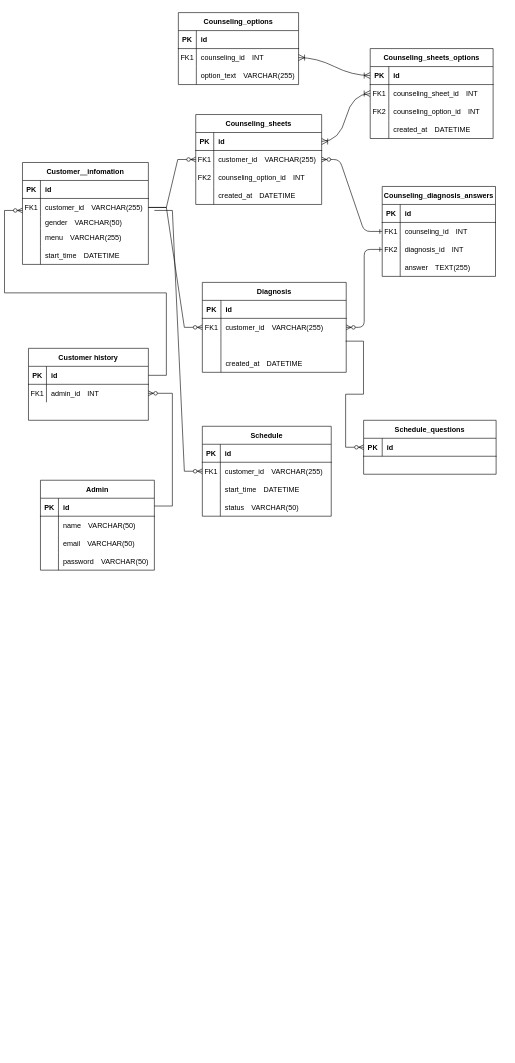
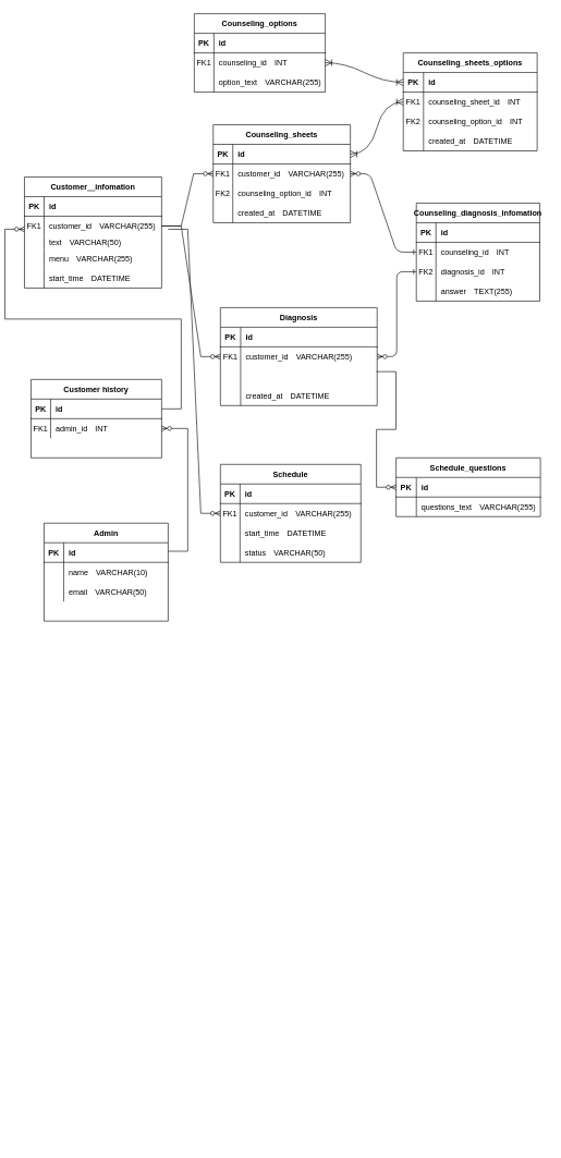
- <mxCell id="49" value="Counseling_diagnosis_answers" style="shape=table;startSize=30;container=1;collapsible=1;childLayout=tableLayout;fixedRows=1;rowLines=0;fontStyle=1;align=center;resizeLast=1;" parent="1" vertex="1"><mxGeometry x="620" y="310" width="189" height="150" as="geometry" /></mxCell>
+ <mxCell id="49" value="Counseling_diagnosis_infomation" style="shape=table;startSize=30;container=1;collapsible=1;childLayout=tableLayout;fixedRows=1;rowLines=0;fontStyle=1;align=center;resizeLast=1;" parent="1" vertex="1"><mxGeometry x="620" y="310" width="189" height="150" as="geometry" /></mxCell>
- <mxCell id="42" value="gender　VARCHAR(50)" style="shape=partialRectangle;overflow=hidden;connectable=0;fillColor=none;top=0;left=0;bottom=0;right=0;align=left;spacingLeft=6;" parent="40" vertex="1"><mxGeometry x="30" width="180" height="20" as="geometry"><mxRectangle width="180" height="20" as="alternateBounds" /></mxGeometry></mxCell>
+ <mxCell id="42" value="text　VARCHAR(50)" style="shape=partialRectangle;overflow=hidden;connectable=0;fillColor=none;top=0;left=0;bottom=0;right=0;align=left;spacingLeft=6;" parent="40" vertex="1"><mxGeometry x="30" width="180" height="20" as="geometry"><mxRectangle width="180" height="20" as="alternateBounds" /></mxGeometry></mxCell>
+ <mxCell id="93" value="questions_text　VARCHAR(255)" style="shape=partialRectangle;overflow=hidden;connectable=0;fillColor=none;top=0;left=0;bottom=0;right=0;align=left;spacingLeft=6;" parent="91" vertex="1"><mxGeometry x="31" width="190" height="30" as="geometry"><mxRectangle width="190" height="30" as="alternateBounds" /></mxGeometry></mxCell>
- <mxCell id="26" value="name　VARCHAR(50)" style="shape=partialRectangle;overflow=hidden;connectable=0;fillColor=none;top=0;left=0;bottom=0;right=0;align=left;spacingLeft=6;" parent="24" vertex="1"><mxGeometry x="30" width="160" height="30" as="geometry"><mxRectangle width="160" height="30" as="alternateBounds" /></mxGeometry></mxCell>
+ <mxCell id="26" value="name　VARCHAR(10)" style="shape=partialRectangle;overflow=hidden;connectable=0;fillColor=none;top=0;left=0;bottom=0;right=0;align=left;spacingLeft=6;" parent="24" vertex="1"><mxGeometry x="30" width="160" height="30" as="geometry"><mxRectangle width="160" height="30" as="alternateBounds" /></mxGeometry></mxCell>
- <mxCell id="32" value="password　VARCHAR(50)" style="shape=partialRectangle;overflow=hidden;connectable=0;fillColor=none;top=0;left=0;bottom=0;right=0;align=left;spacingLeft=6;" parent="30" vertex="1"><mxGeometry x="30" width="160" height="30" as="geometry"><mxRectangle width="160" height="30" as="alternateBounds" /></mxGeometry></mxCell>
